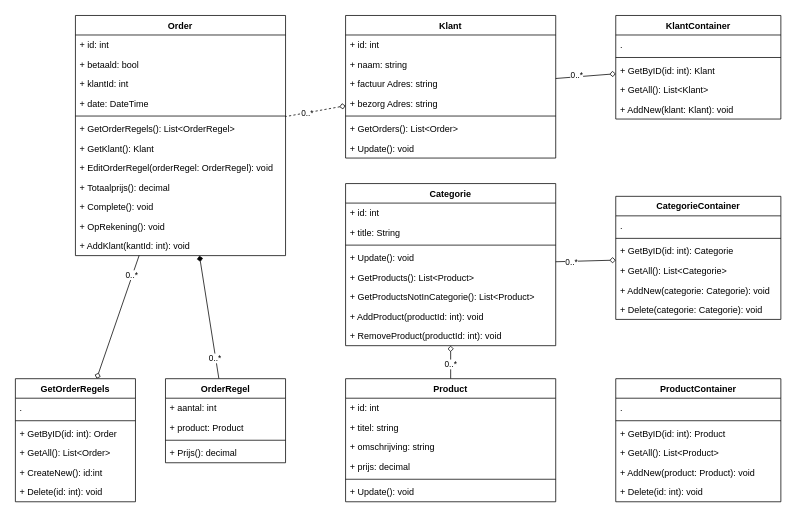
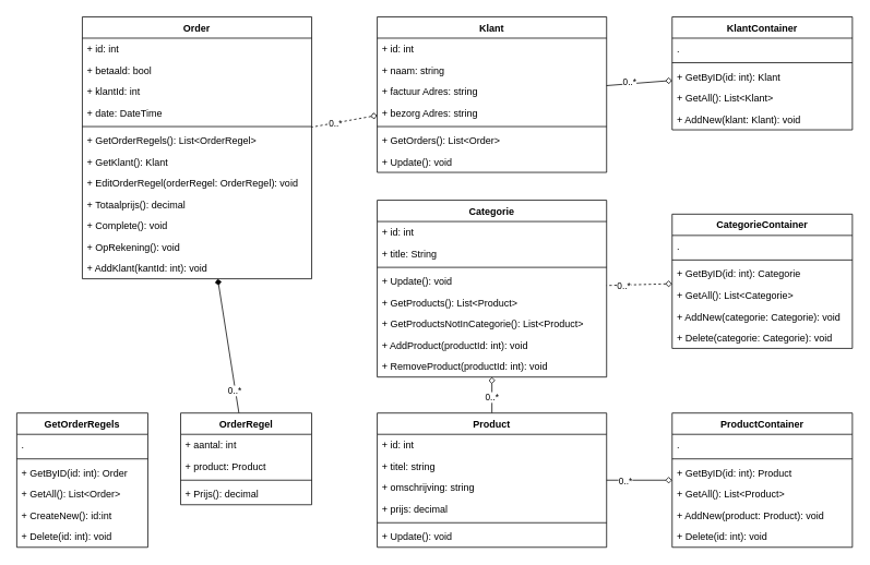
- <mxCell id="14" value="" style="endArrow=none;html=1;startArrow=diamond;startFill=0;endFill=0;" parent="1" source="47" target="24" edge="1"><mxGeometry width="50" height="50" relative="1" as="geometry"><mxPoint x="970" y="168" as="sourcePoint" /><mxPoint x="1020" y="118" as="targetPoint" /></mxGeometry></mxCell>
+ <mxCell id="14" value="" style="endArrow=none;html=1;startArrow=diamond;startFill=0;endFill=0;dashed=1;" parent="1" source="47" target="24" edge="1"><mxGeometry width="50" height="50" relative="1" as="geometry"><mxPoint x="970" y="168" as="sourcePoint" /><mxPoint x="1020" y="118" as="targetPoint" /></mxGeometry></mxCell>
- <mxCell id="4" value="" style="endArrow=none;html=1;endFill=0;startArrow=diamond;startFill=0;" parent="1" source="78" target="65" edge="1"><mxGeometry width="50" height="50" relative="1" as="geometry"><mxPoint x="-120" y="154" as="sourcePoint" /><mxPoint x="-70" y="104" as="targetPoint" /></mxGeometry></mxCell>
- <mxCell id="5" value="0..*" style="edgeLabel;html=1;align=center;verticalAlign=middle;resizable=0;points=[];" parent="4" vertex="1" connectable="0"><mxGeometry x="0.684" y="1" relative="1" as="geometry"><mxPoint as="offset" /></mxGeometry></mxCell>
+ <mxCell id="10" value="" style="endArrow=none;html=1;endFill=0;startArrow=diamond;startFill=0;" parent="1" source="40" target="33" edge="1"><mxGeometry width="50" height="50" relative="1" as="geometry"><mxPoint x="370" y="944" as="sourcePoint" /><mxPoint x="420" y="894" as="targetPoint" /></mxGeometry></mxCell>
+ <mxCell id="11" value="0..*" style="edgeLabel;html=1;align=center;verticalAlign=middle;resizable=0;points=[];" parent="10" vertex="1" connectable="0"><mxGeometry x="0.458" relative="1" as="geometry"><mxPoint as="offset" /></mxGeometry></mxCell>
